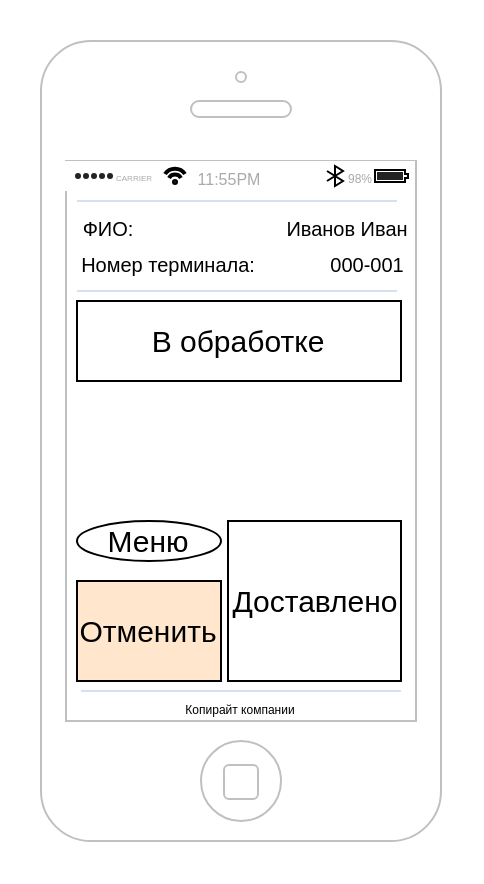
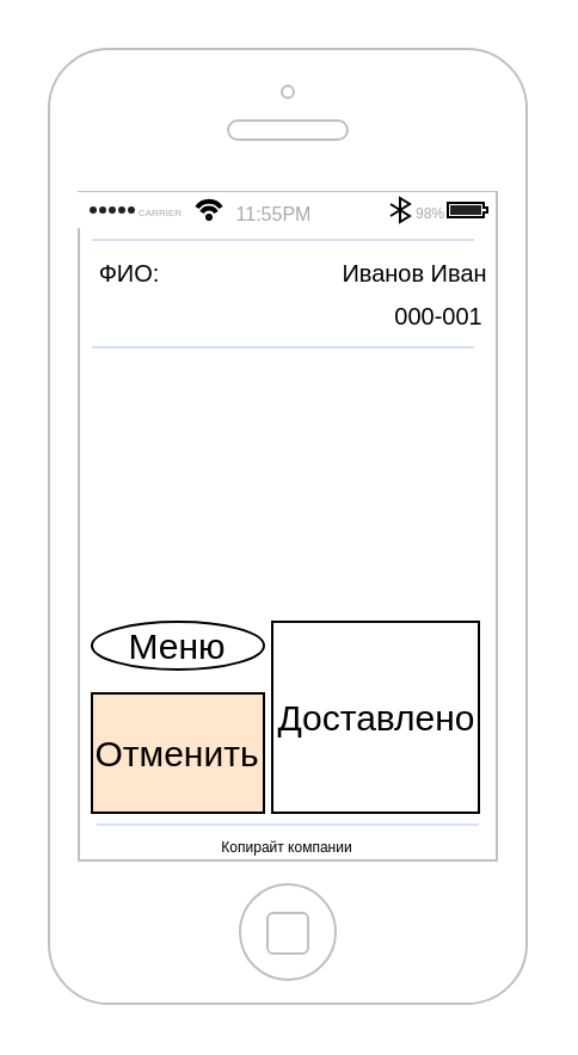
- <mxCell id="10" value="Номер терминала:" style="text;html=1;strokeColor=none;fillColor=none;align=center;verticalAlign=middle;whiteSpace=wrap;rounded=0;fontSize=10;" vertex="1" parent="1"><mxGeometry x="38" y="123" width="92" height="17" as="geometry" /></mxCell>
- <mxCell id="15" value="&lt;font style=&quot;font-size: 15px&quot;&gt;В обработке&lt;/font&gt;" style="rounded=0;whiteSpace=wrap;html=1;fontSize=6;align=center;" vertex="1" parent="1"><mxGeometry x="38" y="150" width="162" height="40" as="geometry" /></mxCell>
